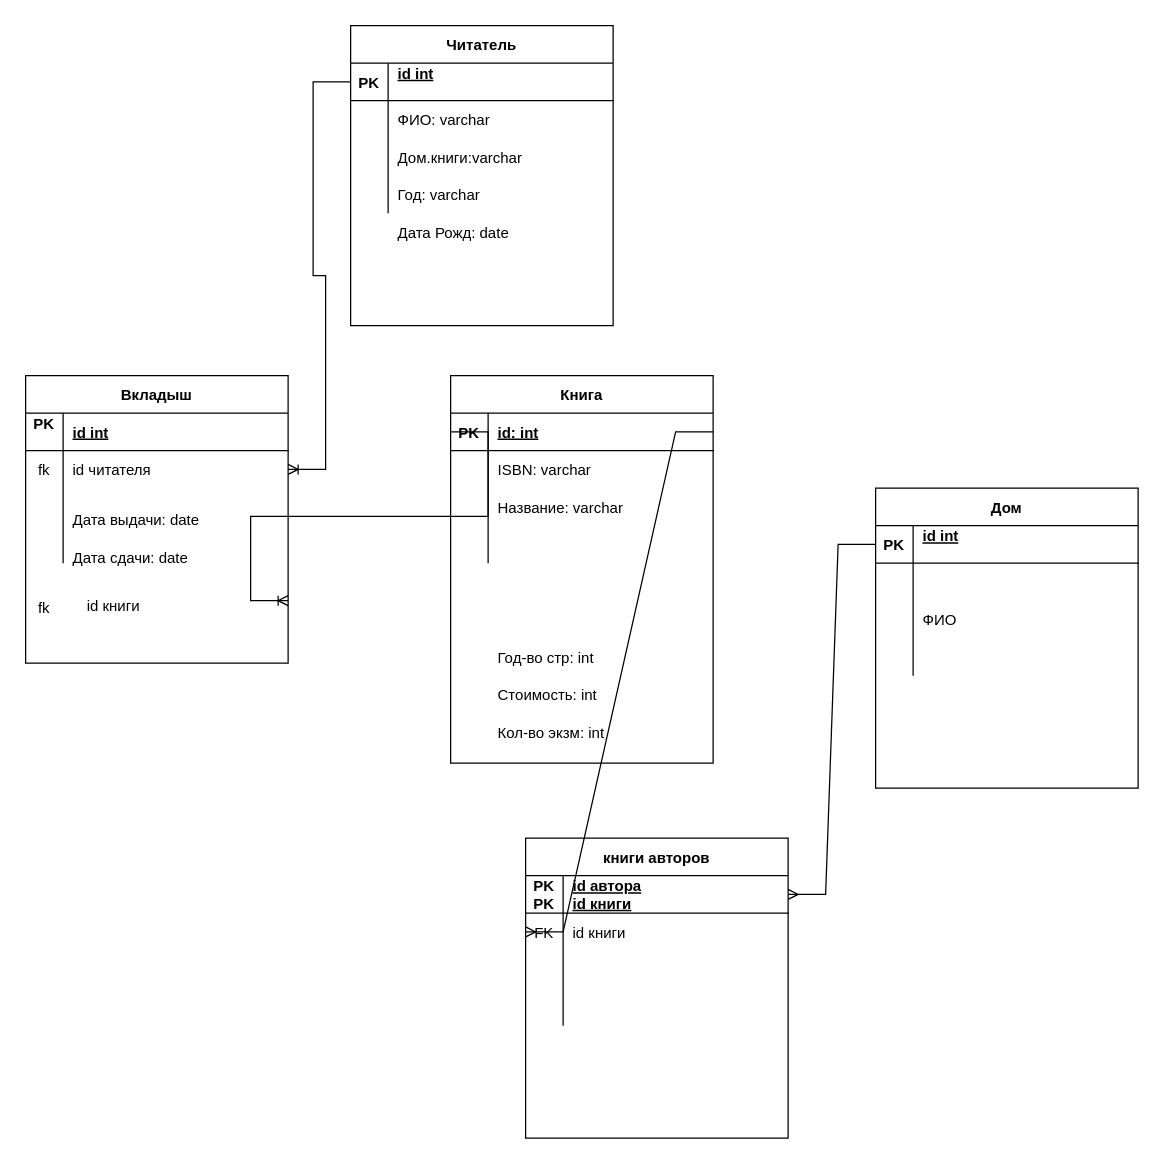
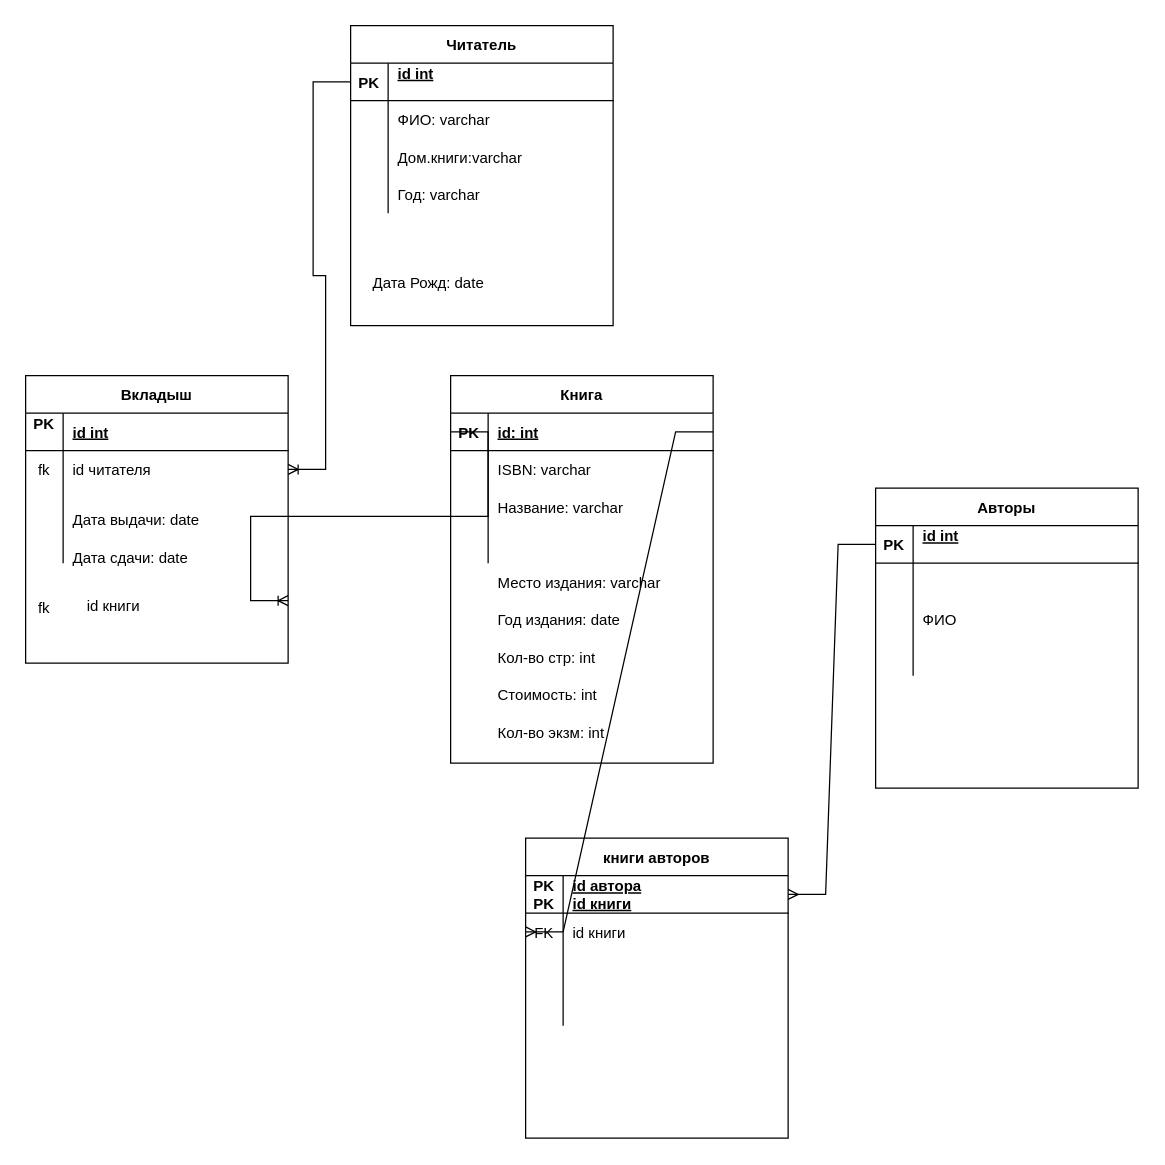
- <mxCell id="28" value="Дата Рожд: date" style="shape=partialRectangle;connectable=0;fillColor=none;top=0;left=0;bottom=0;right=0;align=left;spacingLeft=6;overflow=hidden;" vertex="1" parent="1"><mxGeometry x="310" y="170" width="180" height="30" as="geometry"><mxRectangle width="180" height="30" as="alternateBounds" /></mxGeometry></mxCell>
+ <mxCell id="28" value="Дата Рожд: date" style="shape=partialRectangle;connectable=0;fillColor=none;top=0;left=0;bottom=0;right=0;align=left;spacingLeft=6;overflow=hidden;" vertex="1" parent="1"><mxGeometry x="290" y="210" width="180" height="30" as="geometry"><mxRectangle width="180" height="30" as="alternateBounds" /></mxGeometry></mxCell>
- <mxCell id="53" value="Дом" style="shape=table;startSize=30;container=1;collapsible=1;childLayout=tableLayout;fixedRows=1;rowLines=0;fontStyle=1;align=center;resizeLast=1;" vertex="1" parent="1"><mxGeometry x="700" y="390" width="210" height="240" as="geometry" /></mxCell>
+ <mxCell id="53" value="Авторы" style="shape=table;startSize=30;container=1;collapsible=1;childLayout=tableLayout;fixedRows=1;rowLines=0;fontStyle=1;align=center;resizeLast=1;" vertex="1" parent="1"><mxGeometry x="700" y="390" width="210" height="240" as="geometry" /></mxCell>
+ <mxCell id="29" value="Место издания: varchar" style="shape=partialRectangle;connectable=0;fillColor=none;top=0;left=0;bottom=0;right=0;align=left;spacingLeft=6;overflow=hidden;" vertex="1" parent="1"><mxGeometry x="390" y="450" width="180" height="30" as="geometry"><mxRectangle width="180" height="30" as="alternateBounds" /></mxGeometry></mxCell>
+ <mxCell id="30" value="Год издания: date" style="shape=partialRectangle;connectable=0;fillColor=none;top=0;left=0;bottom=0;right=0;align=left;spacingLeft=6;overflow=hidden;" vertex="1" parent="1"><mxGeometry x="390" y="480" width="180" height="30" as="geometry"><mxRectangle width="180" height="30" as="alternateBounds" /></mxGeometry></mxCell>
- <mxCell id="31" value="Год-во стр: int" style="shape=partialRectangle;connectable=0;fillColor=none;top=0;left=0;bottom=0;right=0;align=left;spacingLeft=6;overflow=hidden;" vertex="1" parent="1"><mxGeometry x="390" y="510" width="180" height="30" as="geometry"><mxRectangle width="180" height="30" as="alternateBounds" /></mxGeometry></mxCell>
+ <mxCell id="31" value="Кол-во стр: int" style="shape=partialRectangle;connectable=0;fillColor=none;top=0;left=0;bottom=0;right=0;align=left;spacingLeft=6;overflow=hidden;" vertex="1" parent="1"><mxGeometry x="390" y="510" width="180" height="30" as="geometry"><mxRectangle width="180" height="30" as="alternateBounds" /></mxGeometry></mxCell>
